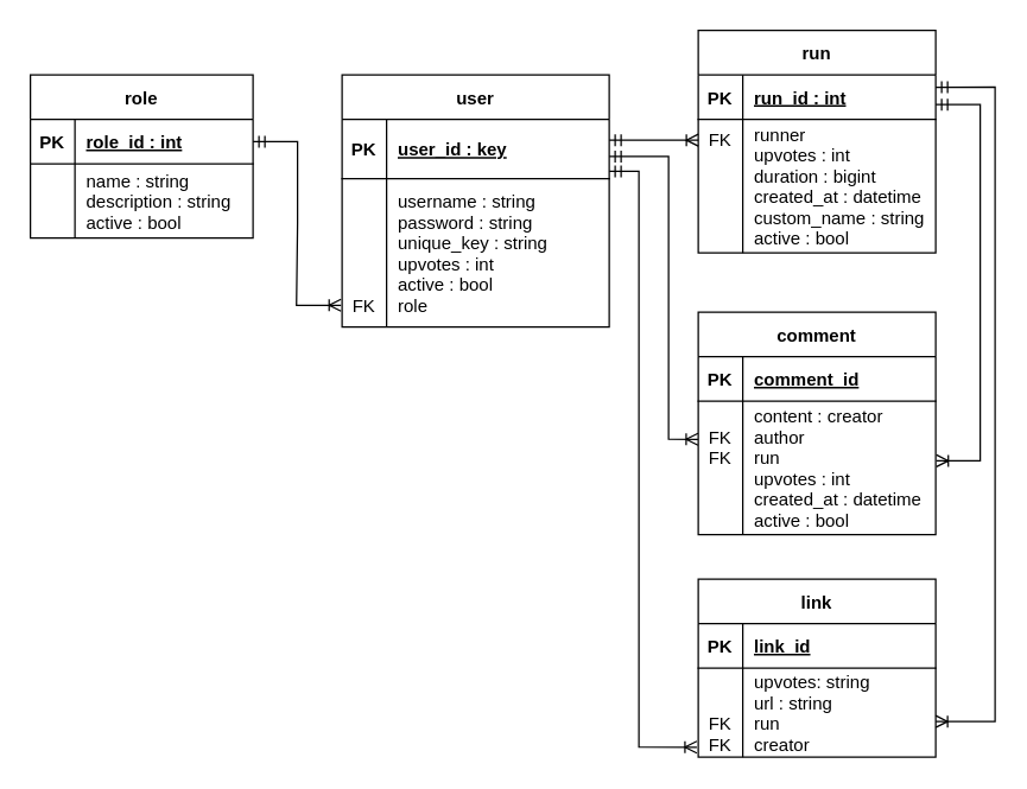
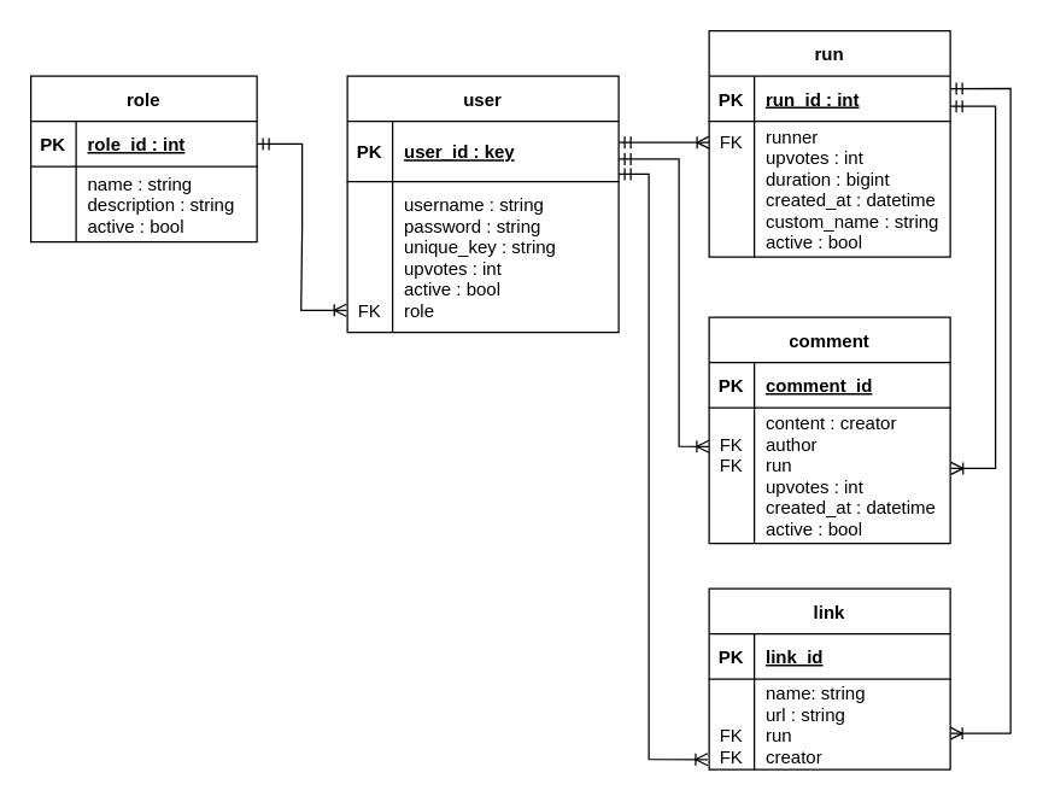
- <mxCell id="40" value="upvotes: string&#10;url : string&#10;run&#10;creator" style="shape=partialRectangle;overflow=hidden;connectable=0;fillColor=none;top=0;left=0;bottom=0;right=0;align=left;spacingLeft=6;" parent="38" vertex="1"><mxGeometry x="30" width="130" height="60" as="geometry" /></mxCell>
+ <mxCell id="40" value="name: string&#10;url : string&#10;run&#10;creator" style="shape=partialRectangle;overflow=hidden;connectable=0;fillColor=none;top=0;left=0;bottom=0;right=0;align=left;spacingLeft=6;" parent="38" vertex="1"><mxGeometry x="30" width="130" height="60" as="geometry" /></mxCell>
